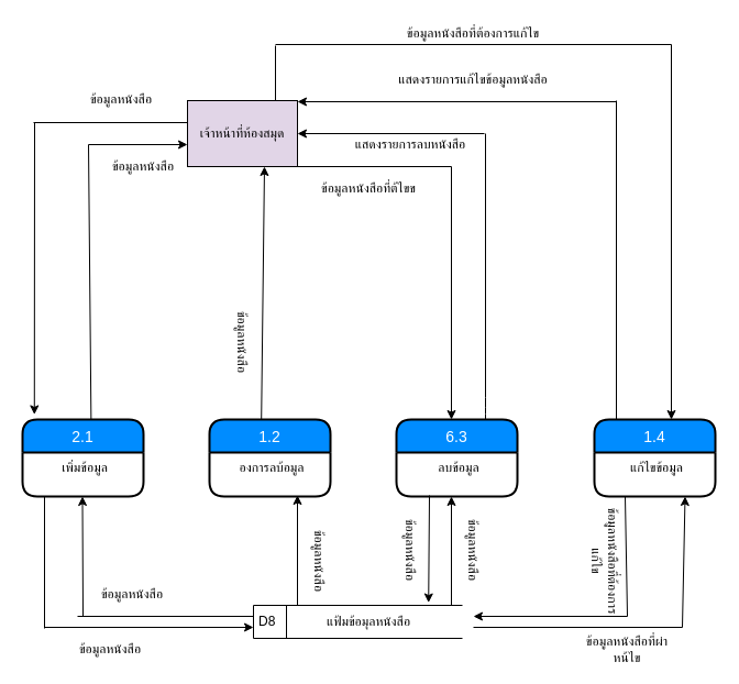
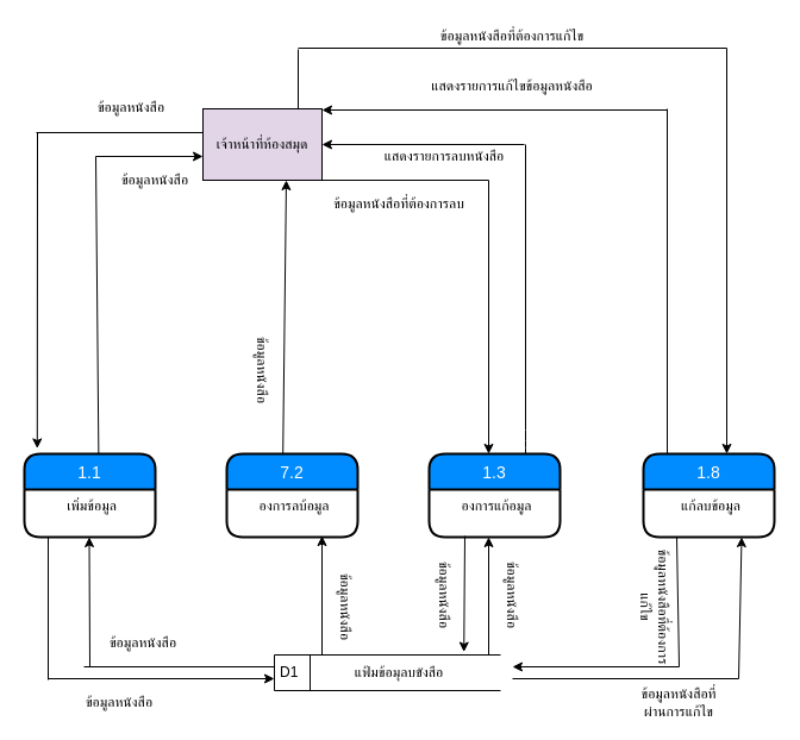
- <mxCell id="21" value="ข้อมูลหนังสือที่ต้ไขข" style="text;html=1;strokeColor=none;fillColor=none;align=center;verticalAlign=middle;whiteSpace=wrap;rounded=0;" vertex="1" parent="1"><mxGeometry x="270" y="161" width="130" height="20" as="geometry" /></mxCell>
+ <mxCell id="21" value="ข้อมูลหนังสือที่ต้องการลบ" style="text;html=1;strokeColor=none;fillColor=none;align=center;verticalAlign=middle;whiteSpace=wrap;rounded=0;" vertex="1" parent="1"><mxGeometry x="270" y="161" width="130" height="20" as="geometry" /></mxCell>
- <mxCell id="2" value="2.1" style="swimlane;childLayout=stackLayout;horizontal=1;startSize=30;horizontalStack=0;fillColor=#008cff;fontColor=#FFFFFF;rounded=1;fontSize=14;fontStyle=0;strokeWidth=2;resizeParent=0;resizeLast=1;shadow=0;dashed=0;align=center;" vertex="1" parent="1"><mxGeometry x="20" y="381" width="110" height="70" as="geometry" /></mxCell>
+ <mxCell id="2" value="1.1" style="swimlane;childLayout=stackLayout;horizontal=1;startSize=30;horizontalStack=0;fillColor=#008cff;fontColor=#FFFFFF;rounded=1;fontSize=14;fontStyle=0;strokeWidth=2;resizeParent=0;resizeLast=1;shadow=0;dashed=0;align=center;" vertex="1" parent="1"><mxGeometry x="20" y="381" width="110" height="70" as="geometry" /></mxCell>
- <mxCell id="4" value="1.2" style="swimlane;childLayout=stackLayout;horizontal=1;startSize=30;horizontalStack=0;fillColor=#008cff;fontColor=#FFFFFF;rounded=1;fontSize=14;fontStyle=0;strokeWidth=2;resizeParent=0;resizeLast=1;shadow=0;dashed=0;align=center;" vertex="1" parent="1"><mxGeometry x="190" y="381" width="110" height="70" as="geometry" /></mxCell>
+ <mxCell id="4" value="7.2" style="swimlane;childLayout=stackLayout;horizontal=1;startSize=30;horizontalStack=0;fillColor=#008cff;fontColor=#FFFFFF;rounded=1;fontSize=14;fontStyle=0;strokeWidth=2;resizeParent=0;resizeLast=1;shadow=0;dashed=0;align=center;" vertex="1" parent="1"><mxGeometry x="190" y="381" width="110" height="70" as="geometry" /></mxCell>
- <mxCell id="6" value="6.3" style="swimlane;childLayout=stackLayout;horizontal=1;startSize=30;horizontalStack=0;fillColor=#008cff;fontColor=#FFFFFF;rounded=1;fontSize=14;fontStyle=0;strokeWidth=2;resizeParent=0;resizeLast=1;shadow=0;dashed=0;align=center;" vertex="1" parent="1"><mxGeometry x="360" y="381" width="110" height="70" as="geometry" /></mxCell>
+ <mxCell id="6" value="1.3" style="swimlane;childLayout=stackLayout;horizontal=1;startSize=30;horizontalStack=0;fillColor=#008cff;fontColor=#FFFFFF;rounded=1;fontSize=14;fontStyle=0;strokeWidth=2;resizeParent=0;resizeLast=1;shadow=0;dashed=0;align=center;" vertex="1" parent="1"><mxGeometry x="360" y="381" width="110" height="70" as="geometry" /></mxCell>
- <mxCell id="8" value="1.4" style="swimlane;childLayout=stackLayout;horizontal=1;startSize=30;horizontalStack=0;fillColor=#008cff;fontColor=#FFFFFF;rounded=1;fontSize=14;fontStyle=0;strokeWidth=2;resizeParent=0;resizeLast=1;shadow=0;dashed=0;align=center;" vertex="1" parent="1"><mxGeometry x="540" y="381" width="110" height="70" as="geometry" /></mxCell>
+ <mxCell id="8" value="1.8" style="swimlane;childLayout=stackLayout;horizontal=1;startSize=30;horizontalStack=0;fillColor=#008cff;fontColor=#FFFFFF;rounded=1;fontSize=14;fontStyle=0;strokeWidth=2;resizeParent=0;resizeLast=1;shadow=0;dashed=0;align=center;" vertex="1" parent="1"><mxGeometry x="540" y="381" width="110" height="70" as="geometry" /></mxCell>
- <mxCell id="7" value="ลบข้อมูล" style="align=center;strokeColor=none;fillColor=none;spacingLeft=4;fontSize=12;verticalAlign=top;resizable=0;rotatable=0;part=1;" vertex="1" parent="6"><mxGeometry y="30" width="110" height="40" as="geometry" /></mxCell>
+ <mxCell id="7" value="องการแก้อมูล" style="align=center;strokeColor=none;fillColor=none;spacingLeft=4;fontSize=12;verticalAlign=top;resizable=0;rotatable=0;part=1;" vertex="1" parent="6"><mxGeometry y="30" width="110" height="40" as="geometry" /></mxCell>
- <mxCell id="9" value="แก้ไขข้อมูล" style="align=center;strokeColor=none;fillColor=none;spacingLeft=4;fontSize=12;verticalAlign=top;resizable=0;rotatable=0;part=1;" vertex="1" parent="8"><mxGeometry y="30" width="110" height="40" as="geometry" /></mxCell>
+ <mxCell id="9" value="แก้ลบข้อมูล" style="align=center;strokeColor=none;fillColor=none;spacingLeft=4;fontSize=12;verticalAlign=top;resizable=0;rotatable=0;part=1;" vertex="1" parent="8"><mxGeometry y="30" width="110" height="40" as="geometry" /></mxCell>
- <mxCell id="34" value="D8" style="html=1;dashed=0;whitespace=wrap;shape=mxgraph.dfd.dataStoreID;align=left;spacingLeft=3;points=[[0,0],[0.5,0],[1,0],[0,0.5],[1,0.5],[0,1],[0.5,1],[1,1]];" vertex="1" parent="1"><mxGeometry x="230" y="550" width="190" height="30" as="geometry" /></mxCell>
+ <mxCell id="34" value="D1" style="html=1;dashed=0;whitespace=wrap;shape=mxgraph.dfd.dataStoreID;align=left;spacingLeft=3;points=[[0,0],[0.5,0],[1,0],[0,0.5],[1,0.5],[0,1],[0.5,1],[1,1]];" vertex="1" parent="1"><mxGeometry x="230" y="550" width="190" height="30" as="geometry" /></mxCell>
- <mxCell id="51" value="แฟ้มข้อมุลหนังสือ" style="text;html=1;strokeColor=none;fillColor=none;align=center;verticalAlign=middle;whiteSpace=wrap;rounded=0;" vertex="1" parent="1"><mxGeometry x="240" y="555" width="190" height="20" as="geometry" /></mxCell>
+ <mxCell id="51" value="แฟ้มข้อมุลบขังสือ" style="text;html=1;strokeColor=none;fillColor=none;align=center;verticalAlign=middle;whiteSpace=wrap;rounded=0;" vertex="1" parent="1"><mxGeometry x="240" y="555" width="190" height="20" as="geometry" /></mxCell>
- <mxCell id="50" value="ข้อมูลหนังสือที่ผ่าหน้ไข" style="text;html=1;strokeColor=none;fillColor=none;align=center;verticalAlign=middle;whiteSpace=wrap;rounded=0;" vertex="1" parent="1"><mxGeometry x="530" y="580" width="80" height="20" as="geometry" /></mxCell>
+ <mxCell id="50" value="ข้อมูลหนังสือที่ผ่านการแก้ไข" style="text;html=1;strokeColor=none;fillColor=none;align=center;verticalAlign=middle;whiteSpace=wrap;rounded=0;" vertex="1" parent="1"><mxGeometry x="530" y="580" width="80" height="20" as="geometry" /></mxCell>
